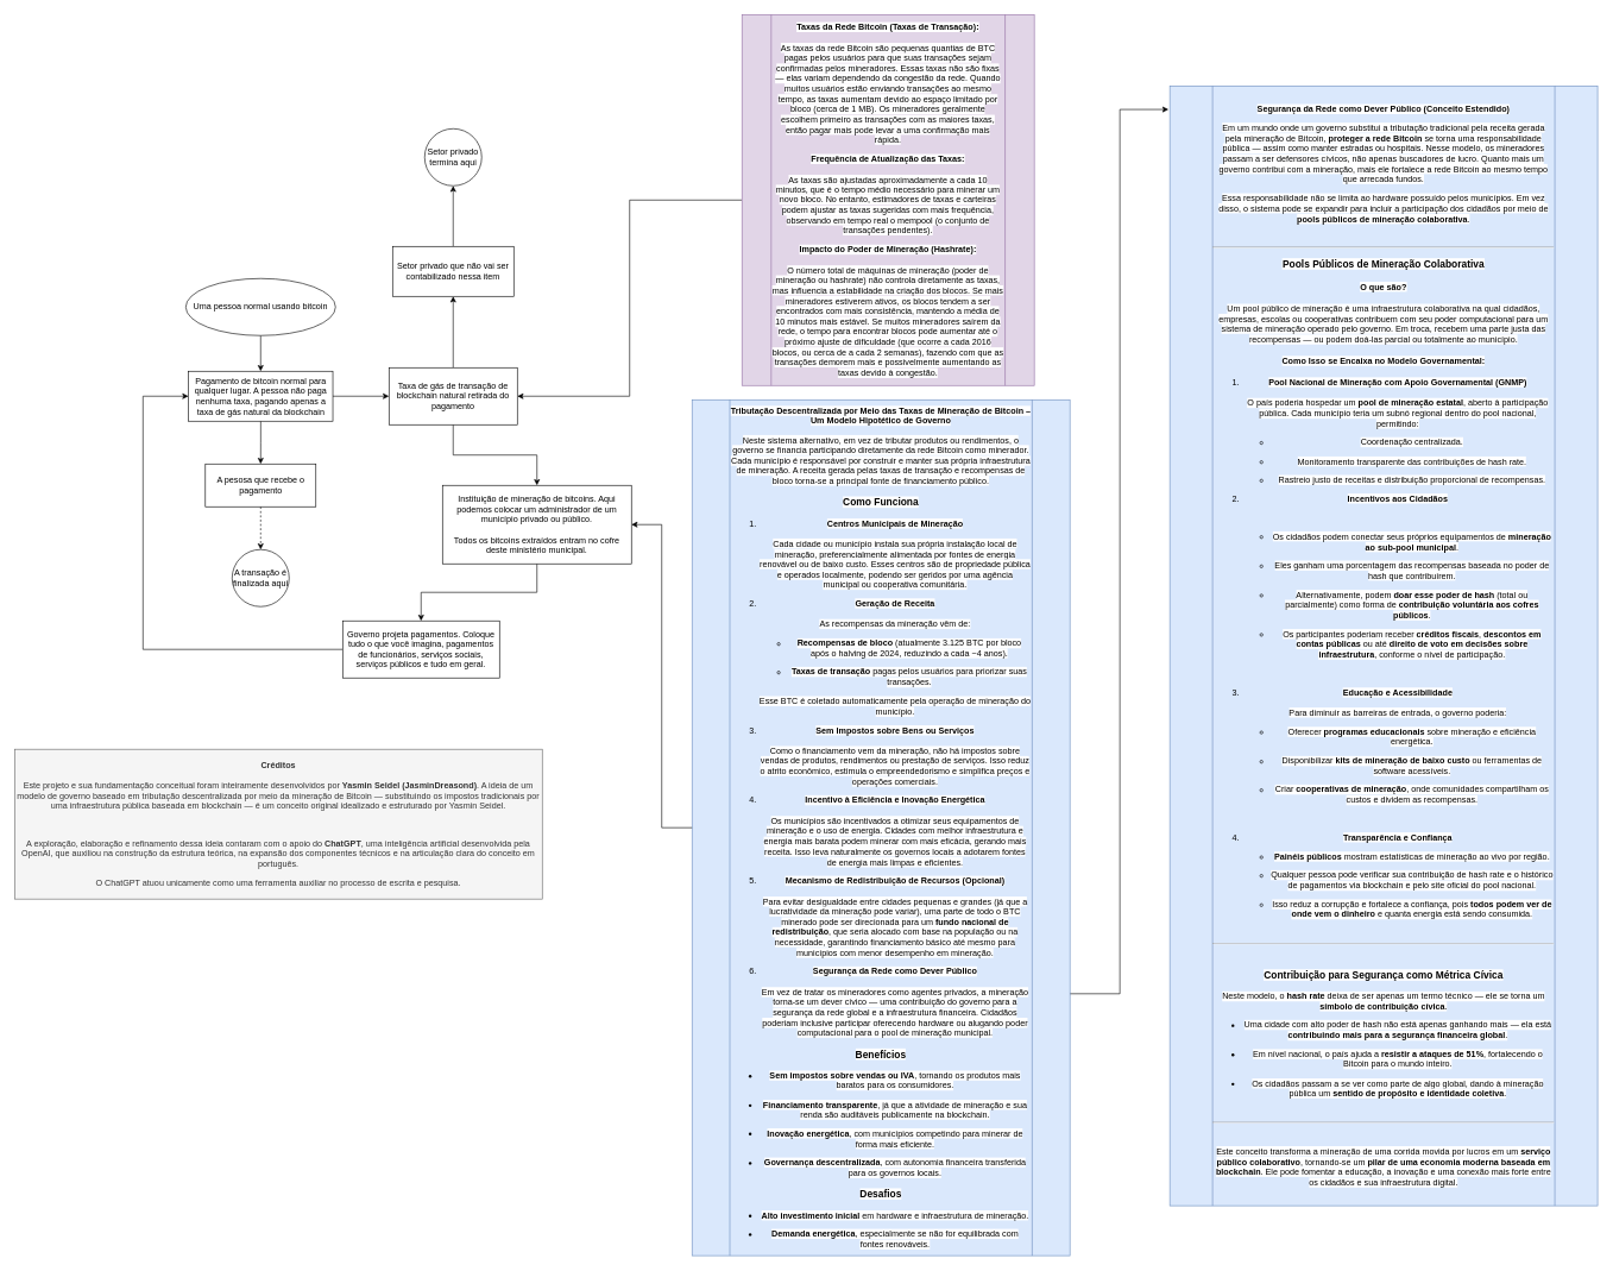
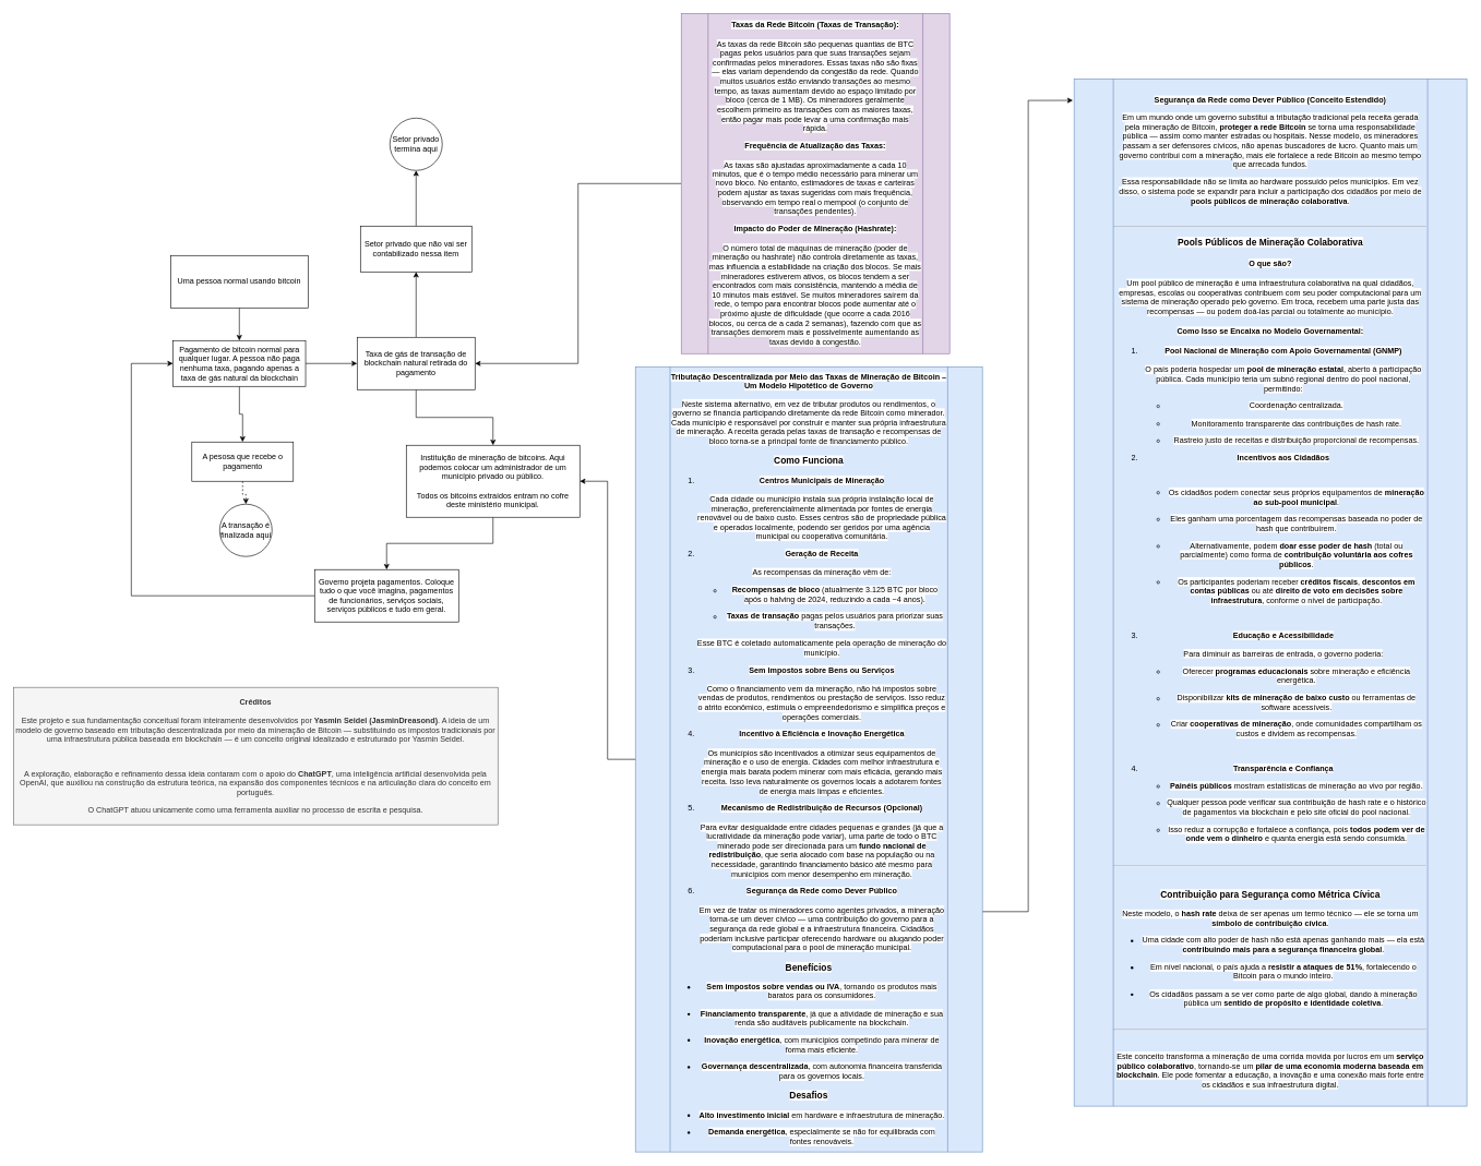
- <mxCell id="3" value="Uma pessoa normal usando bitcoin" style="ellipse;whiteSpace=wrap;html=1;" parent="1" vertex="1"><mxGeometry x="260" y="390" width="210" height="80" as="geometry" /></mxCell>
+ <mxCell id="3" value="Uma pessoa normal usando bitcoin" style="rounded=0;whiteSpace=wrap;html=1;" parent="1" vertex="1"><mxGeometry x="260" y="390" width="210" height="80" as="geometry" /></mxCell>
- <mxCell id="8" value="A pesosa que recebe o pagamento" style="rounded=0;whiteSpace=wrap;html=1;" parent="1" vertex="1"><mxGeometry x="287.5" y="650" width="155" height="60" as="geometry" /></mxCell>
+ <mxCell id="8" value="A pesosa que recebe o pagamento" style="rounded=0;whiteSpace=wrap;html=1;" parent="1" vertex="1"><mxGeometry x="292.5" y="675" width="155" height="60" as="geometry" /></mxCell>
- <mxCell id="17" value="A transação é finalizada aqui" style="ellipse;whiteSpace=wrap;html=1;aspect=fixed;" parent="1" vertex="1"><mxGeometry x="325" y="770" width="80" height="80" as="geometry" /></mxCell>
+ <mxCell id="17" value="A transação é finalizada aqui" style="ellipse;whiteSpace=wrap;html=1;aspect=fixed;" parent="1" vertex="1"><mxGeometry x="335" y="770" width="80" height="80" as="geometry" /></mxCell>
